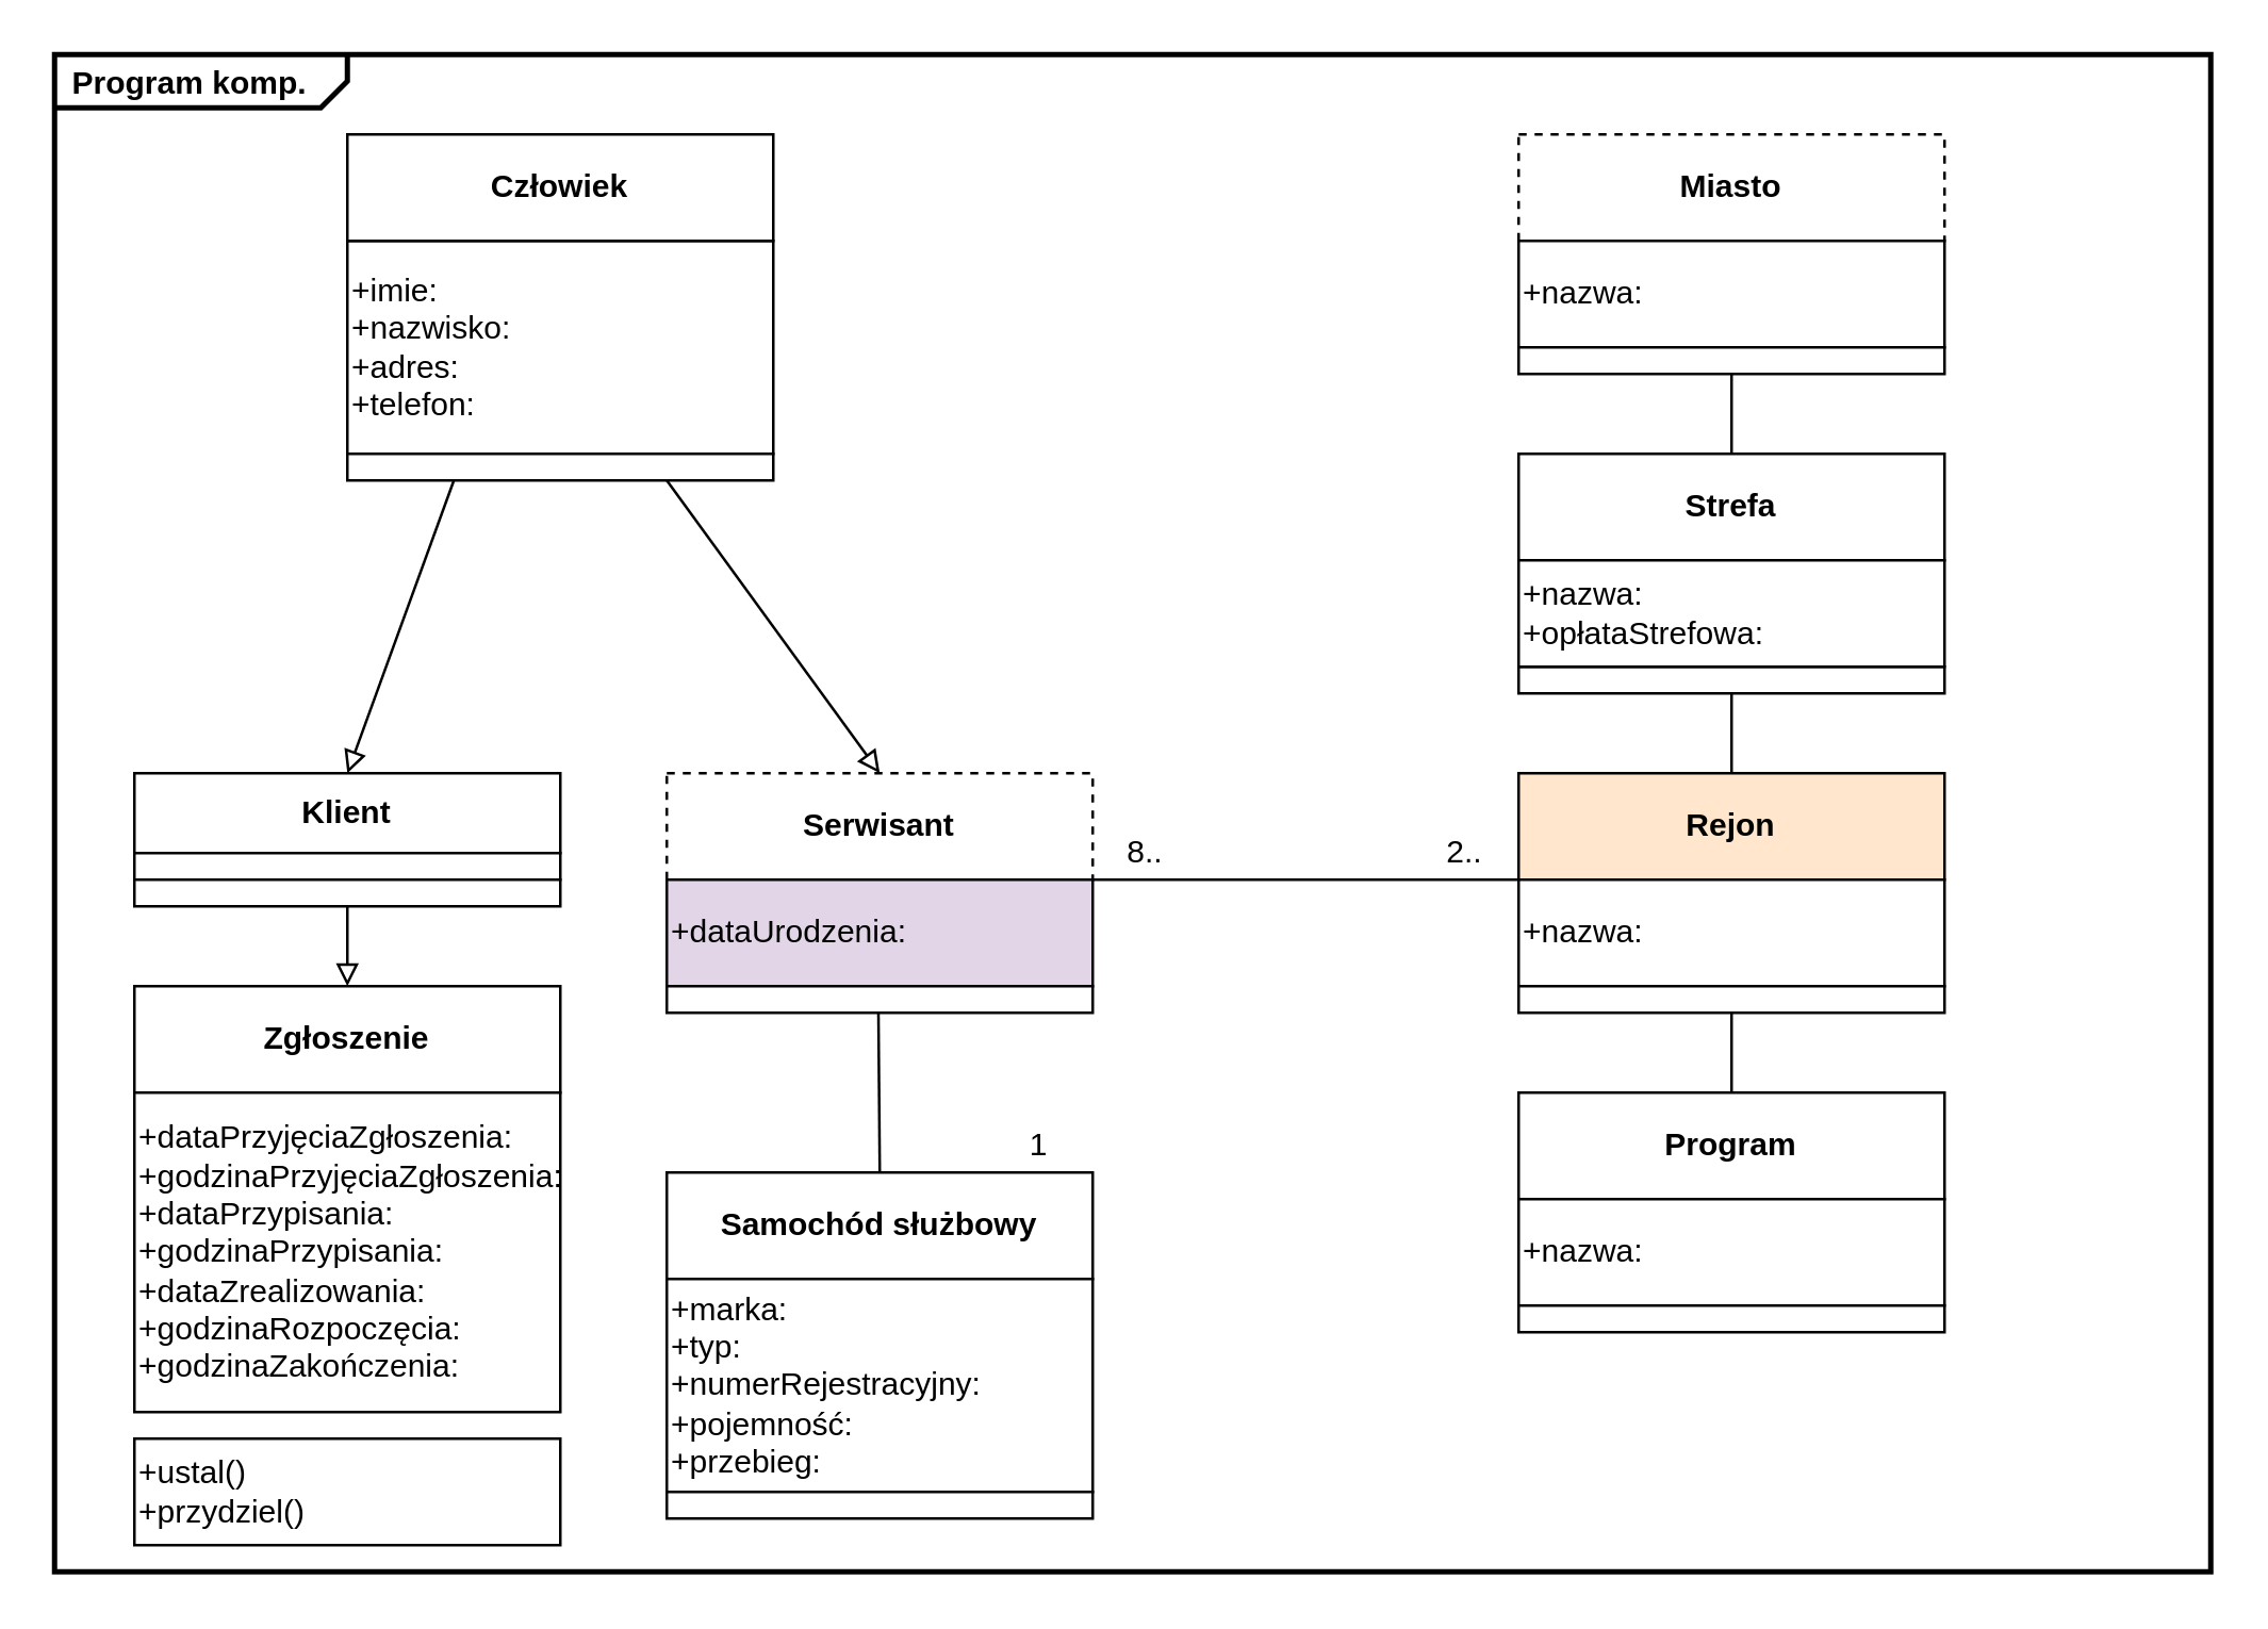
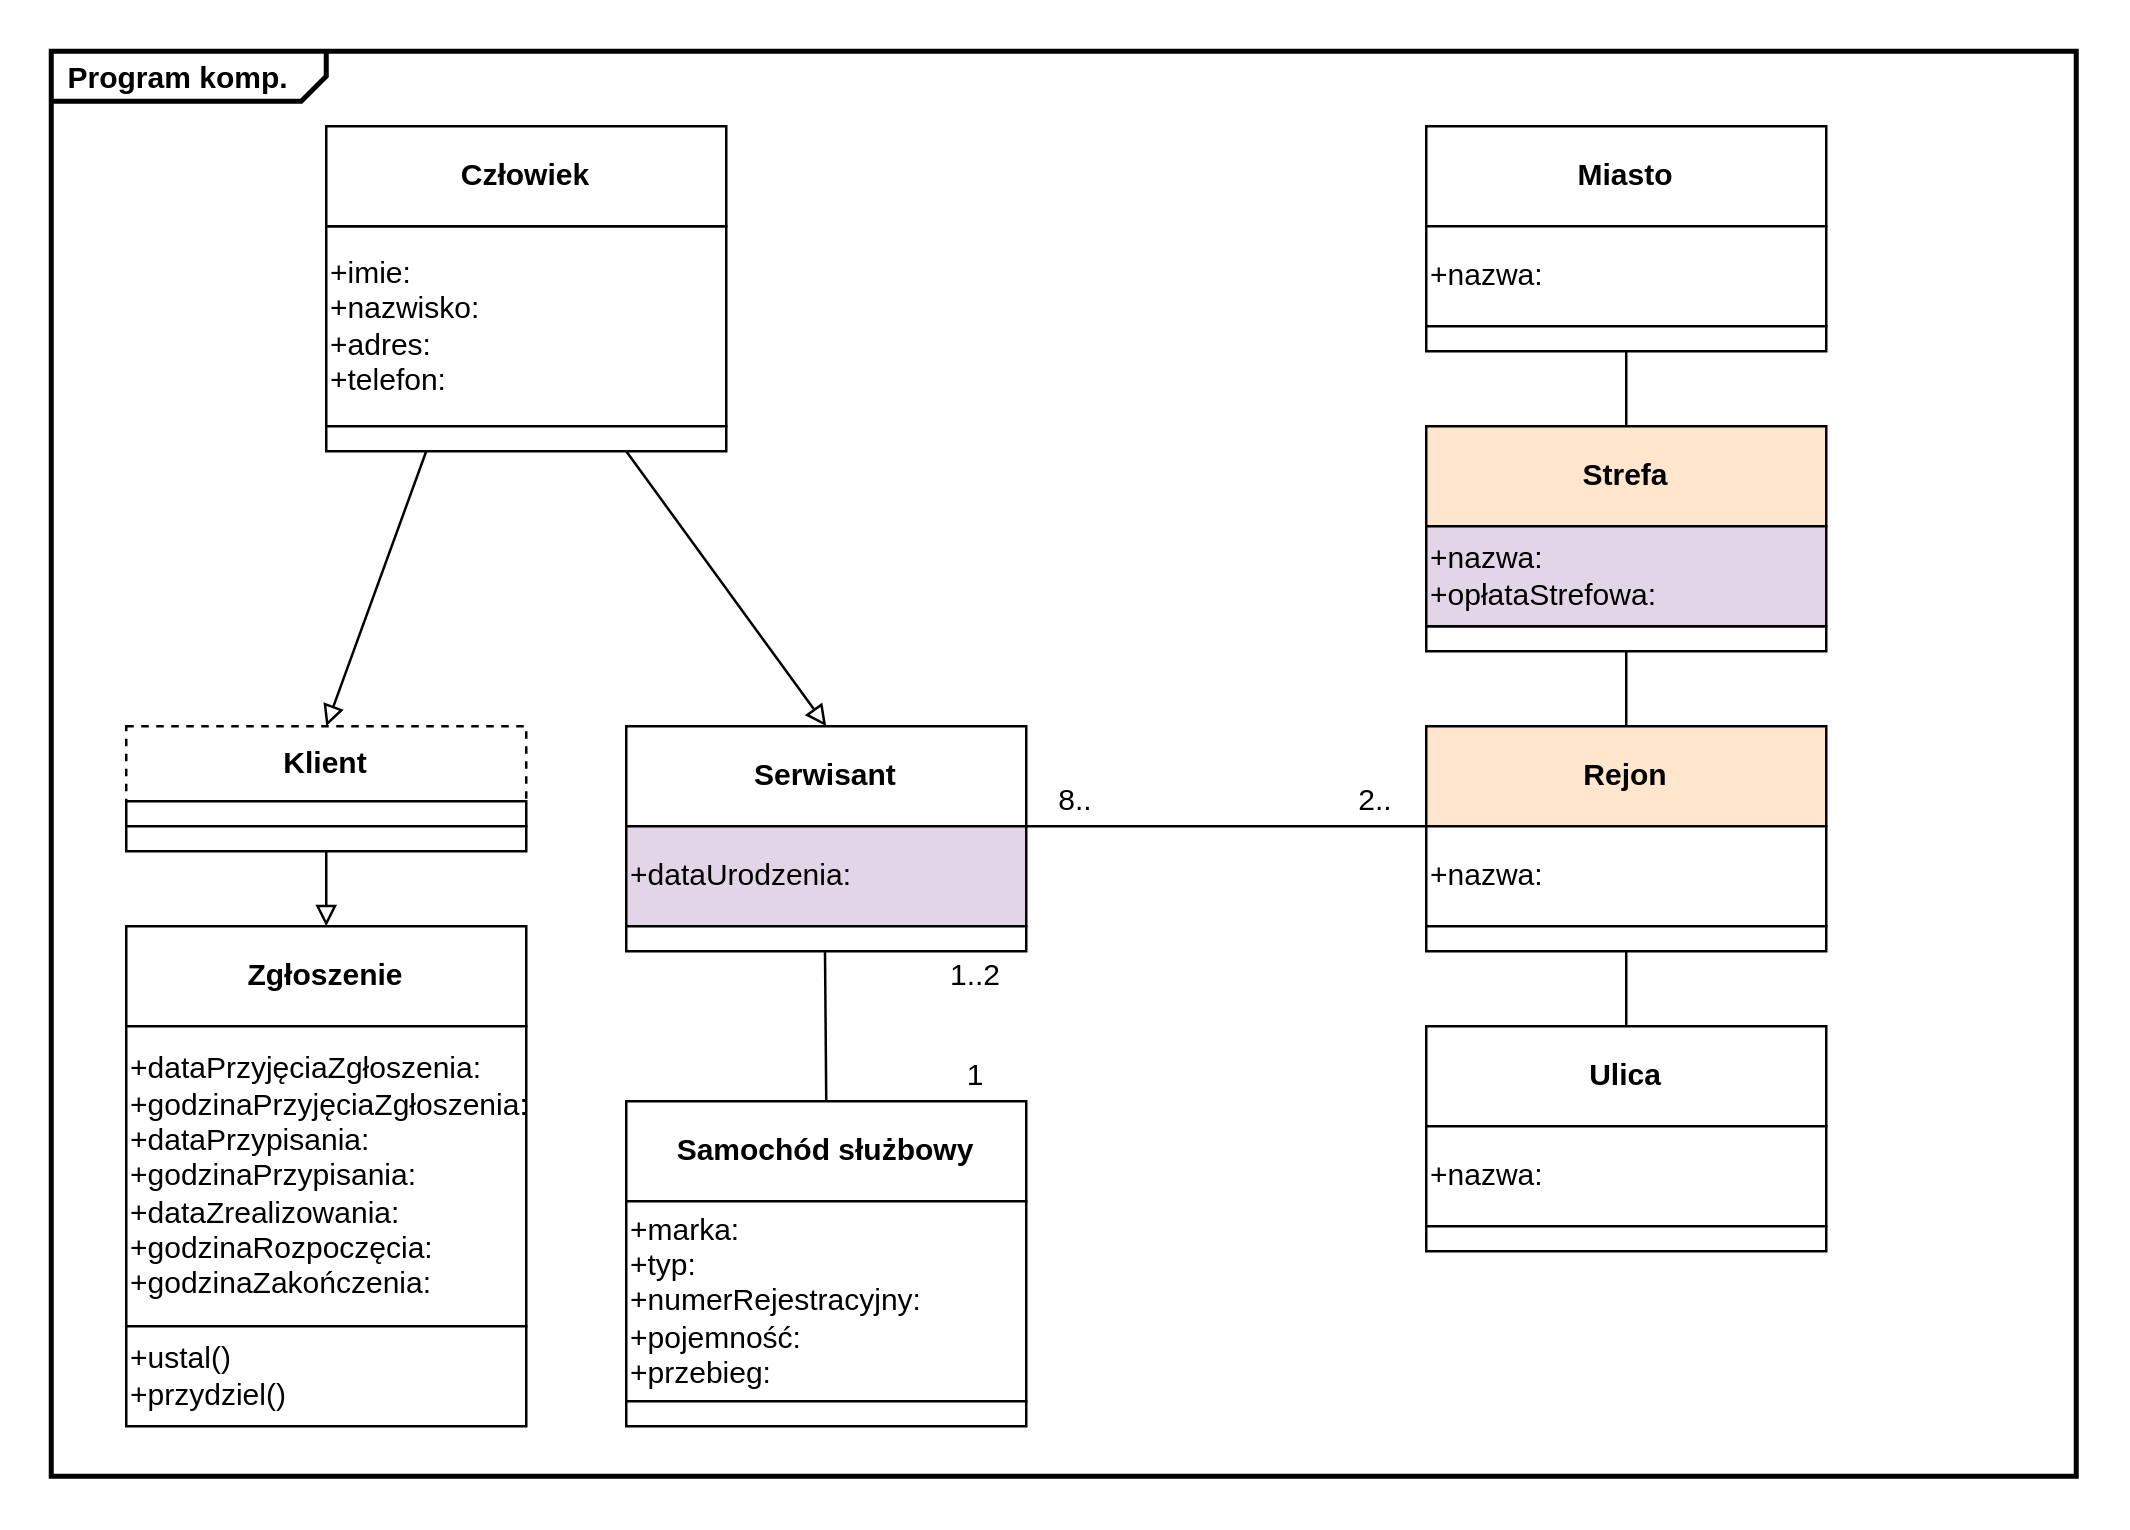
- <mxCell id="18" value="&lt;b&gt;Miasto&lt;/b&gt;" style="rounded=0;whiteSpace=wrap;html=1;dashed=1;" parent="1" vertex="1"><mxGeometry x="570" y="50" width="160" height="40" as="geometry" /></mxCell>
+ <mxCell id="18" value="&lt;b&gt;Miasto&lt;/b&gt;" style="rounded=0;whiteSpace=wrap;html=1;" parent="1" vertex="1"><mxGeometry x="570" y="50" width="160" height="40" as="geometry" /></mxCell>
- <mxCell id="20" value="&lt;b&gt;Strefa&lt;/b&gt;" style="rounded=0;whiteSpace=wrap;html=1;" parent="1" vertex="1"><mxGeometry x="570" y="170" width="160" height="40" as="geometry" /></mxCell>
+ <mxCell id="20" value="&lt;b&gt;Strefa&lt;/b&gt;" style="rounded=0;whiteSpace=wrap;html=1;fillColor=#ffe6cc;" parent="1" vertex="1"><mxGeometry x="570" y="170" width="160" height="40" as="geometry" /></mxCell>
- <mxCell id="23" value="+nazwa:&lt;br&gt;+opłataStrefowa:" style="rounded=0;whiteSpace=wrap;html=1;align=left;" parent="1" vertex="1"><mxGeometry x="570" y="210" width="160" height="40" as="geometry" /></mxCell>
+ <mxCell id="23" value="+nazwa:&lt;br&gt;+opłataStrefowa:" style="rounded=0;whiteSpace=wrap;html=1;align=left;fillColor=#e1d5e7;" parent="1" vertex="1"><mxGeometry x="570" y="210" width="160" height="40" as="geometry" /></mxCell>
- <mxCell id="6" value="&lt;b&gt;Klient&lt;/b&gt;" style="rounded=0;whiteSpace=wrap;html=1;" parent="1" vertex="1"><mxGeometry x="50" y="290" width="160" height="30" as="geometry" /></mxCell>
+ <mxCell id="6" value="&lt;b&gt;Klient&lt;/b&gt;" style="rounded=0;whiteSpace=wrap;html=1;dashed=1;" parent="1" vertex="1"><mxGeometry x="50" y="290" width="160" height="30" as="geometry" /></mxCell>
- <mxCell id="12" value="&lt;b&gt;Serwisant&lt;/b&gt;" style="rounded=0;whiteSpace=wrap;html=1;dashed=1;" parent="1" vertex="1"><mxGeometry x="250" y="290" width="160" height="40" as="geometry" /></mxCell>
+ <mxCell id="12" value="&lt;b&gt;Serwisant&lt;/b&gt;" style="rounded=0;whiteSpace=wrap;html=1;" parent="1" vertex="1"><mxGeometry x="250" y="290" width="160" height="40" as="geometry" /></mxCell>
+ <mxCell id="37" value="1..2" style="text;html=1;strokeColor=none;fillColor=none;align=center;verticalAlign=middle;whiteSpace=wrap;rounded=0;" parent="1" vertex="1"><mxGeometry x="370" y="380" width="40" height="20" as="geometry" /></mxCell>
- <mxCell id="27" value="&lt;b&gt;Program&lt;/b&gt;" style="rounded=0;whiteSpace=wrap;html=1;" parent="1" vertex="1"><mxGeometry x="570" y="410" width="160" height="40" as="geometry" /></mxCell>
+ <mxCell id="27" value="&lt;b&gt;Ulica&lt;/b&gt;" style="rounded=0;whiteSpace=wrap;html=1;" parent="1" vertex="1"><mxGeometry x="570" y="410" width="160" height="40" as="geometry" /></mxCell>
- <mxCell id="11" value="+ustal()&lt;br&gt;&lt;div&gt;&lt;span&gt;+przydziel()&lt;/span&gt;&lt;/div&gt;" style="rounded=0;whiteSpace=wrap;html=1;align=left;" parent="1" vertex="1"><mxGeometry x="50" y="540" width="160" height="40" as="geometry" /></mxCell>
+ <mxCell id="11" value="+ustal()&lt;br&gt;&lt;div&gt;&lt;span&gt;+przydziel()&lt;/span&gt;&lt;/div&gt;" style="rounded=0;whiteSpace=wrap;html=1;align=left;" parent="1" vertex="1"><mxGeometry x="50" y="530" width="160" height="40" as="geometry" /></mxCell>
